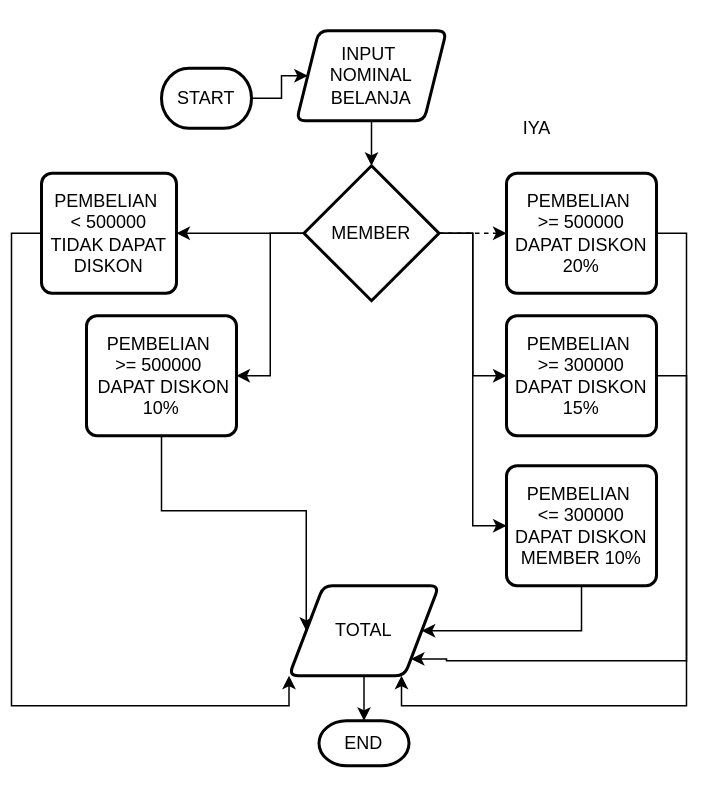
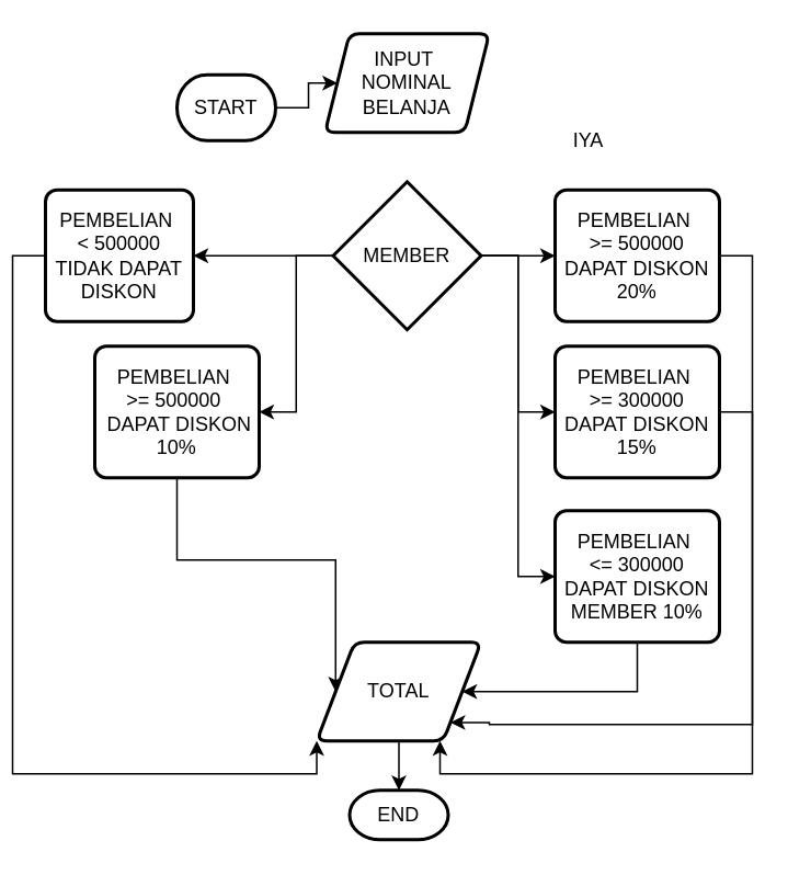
- <mxCell id="10" style="edgeStyle=orthogonalEdgeStyle;rounded=0;orthogonalLoop=1;jettySize=auto;html=1;exitX=0.5;exitY=1;exitDx=0;exitDy=0;entryX=0.5;entryY=0;entryDx=0;entryDy=0;entryPerimeter=0;" edge="1" parent="1" source="4" target="9"><mxGeometry relative="1" as="geometry" /></mxCell>
- <mxCell id="6" style="edgeStyle=orthogonalEdgeStyle;rounded=0;orthogonalLoop=1;jettySize=auto;html=1;exitX=1;exitY=0.5;exitDx=0;exitDy=0;exitPerimeter=0;entryX=0;entryY=0.5;entryDx=0;entryDy=0;dashed=1;" edge="1" parent="1" source="9" target="16"><mxGeometry relative="1" as="geometry" /></mxCell>
+ <mxCell id="6" style="edgeStyle=orthogonalEdgeStyle;rounded=0;orthogonalLoop=1;jettySize=auto;html=1;exitX=1;exitY=0.5;exitDx=0;exitDy=0;exitPerimeter=0;entryX=0;entryY=0.5;entryDx=0;entryDy=0;" edge="1" parent="1" source="9" target="16"><mxGeometry relative="1" as="geometry" /></mxCell>
